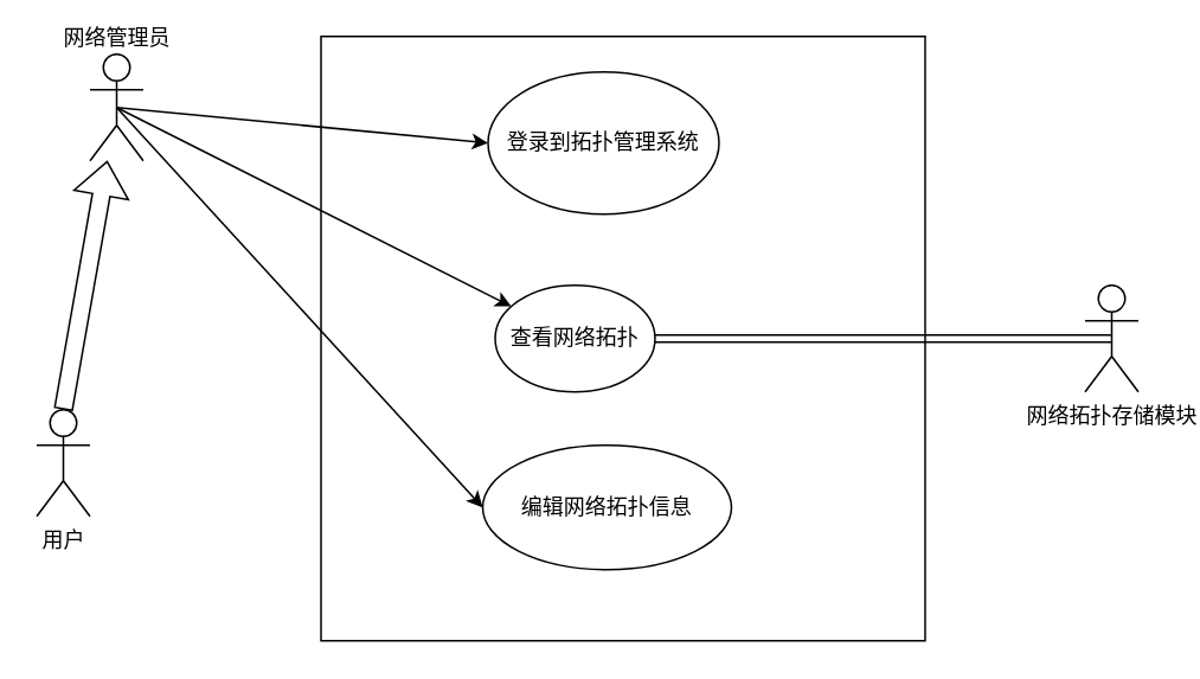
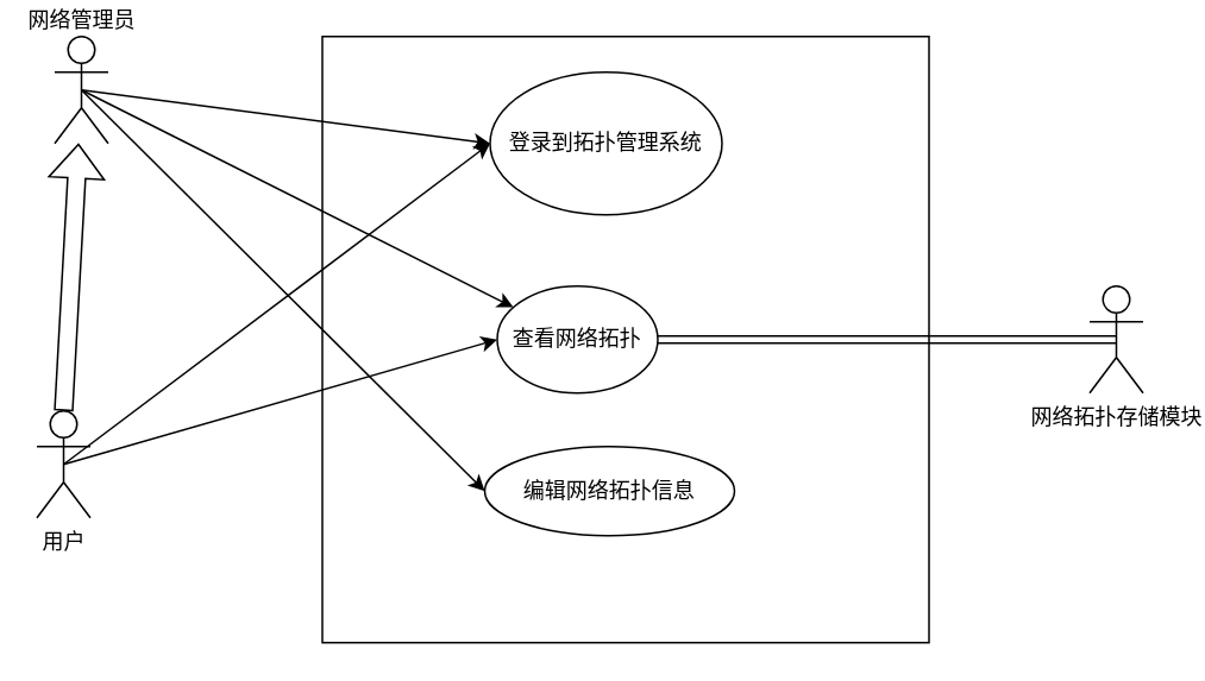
- <mxCell id="7" value="网络管理员" style="shape=umlActor;verticalLabelPosition=top;verticalAlign=bottom;html=1;labelPosition=center;align=center;" vertex="1" parent="1"><mxGeometry x="50" y="30" width="30" height="60" as="geometry" /></mxCell>
+ <mxCell id="7" value="网络管理员" style="shape=umlActor;verticalLabelPosition=top;verticalAlign=bottom;html=1;labelPosition=center;align=center;" vertex="1" parent="1"><mxGeometry x="30" y="20" width="30" height="60" as="geometry" /></mxCell>
+ <mxCell id="12" style="edgeStyle=none;rounded=0;orthogonalLoop=1;jettySize=auto;html=1;exitX=0.5;exitY=0.5;exitDx=0;exitDy=0;exitPerimeter=0;entryX=0;entryY=0.5;entryDx=0;entryDy=0;" edge="1" parent="1" source="15" target="3"><mxGeometry relative="1" as="geometry" /></mxCell>
+ <mxCell id="13" style="edgeStyle=none;rounded=0;orthogonalLoop=1;jettySize=auto;html=1;exitX=0.5;exitY=0.5;exitDx=0;exitDy=0;exitPerimeter=0;entryX=0;entryY=0.5;entryDx=0;entryDy=0;" edge="1" parent="1" source="15" target="8"><mxGeometry relative="1" as="geometry" /></mxCell>
- <mxCell id="11" value="编辑网络拓扑信息" style="ellipse;whiteSpace=wrap;html=1;" vertex="1" parent="1"><mxGeometry x="271" y="250" width="140" height="70" as="geometry" /></mxCell>
+ <mxCell id="11" value="编辑网络拓扑信息" style="ellipse;whiteSpace=wrap;html=1;" vertex="1" parent="1"><mxGeometry x="271" y="250" width="140" height="50" as="geometry" /></mxCell>
